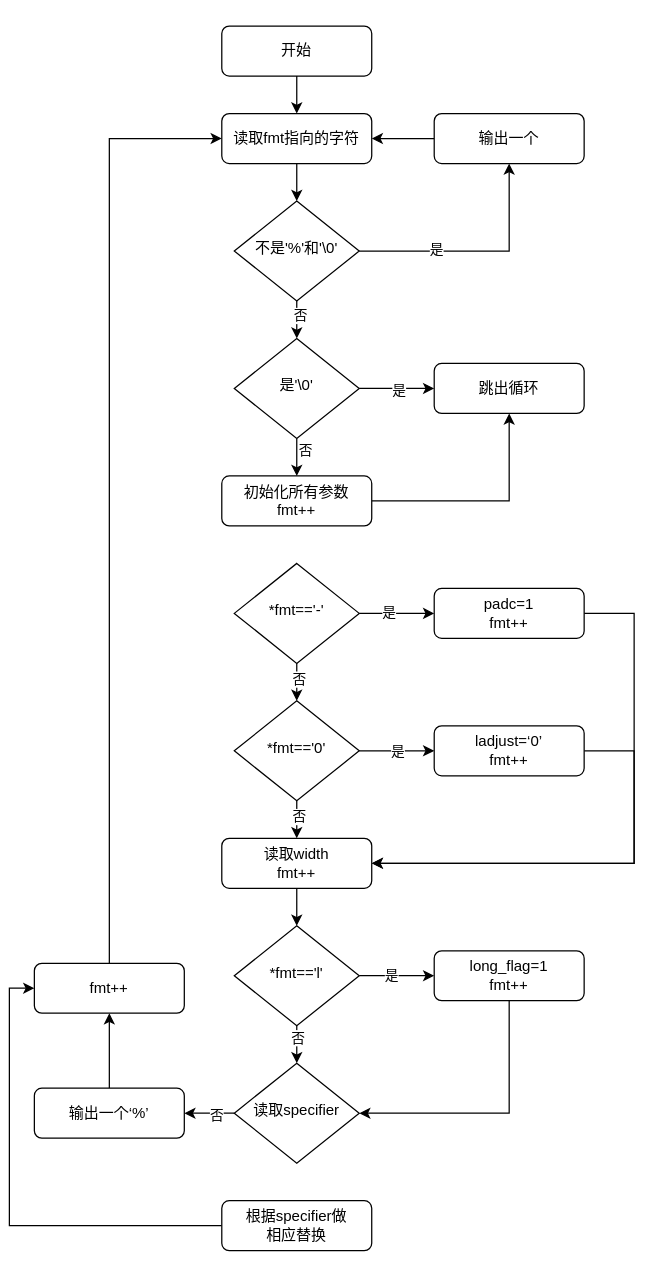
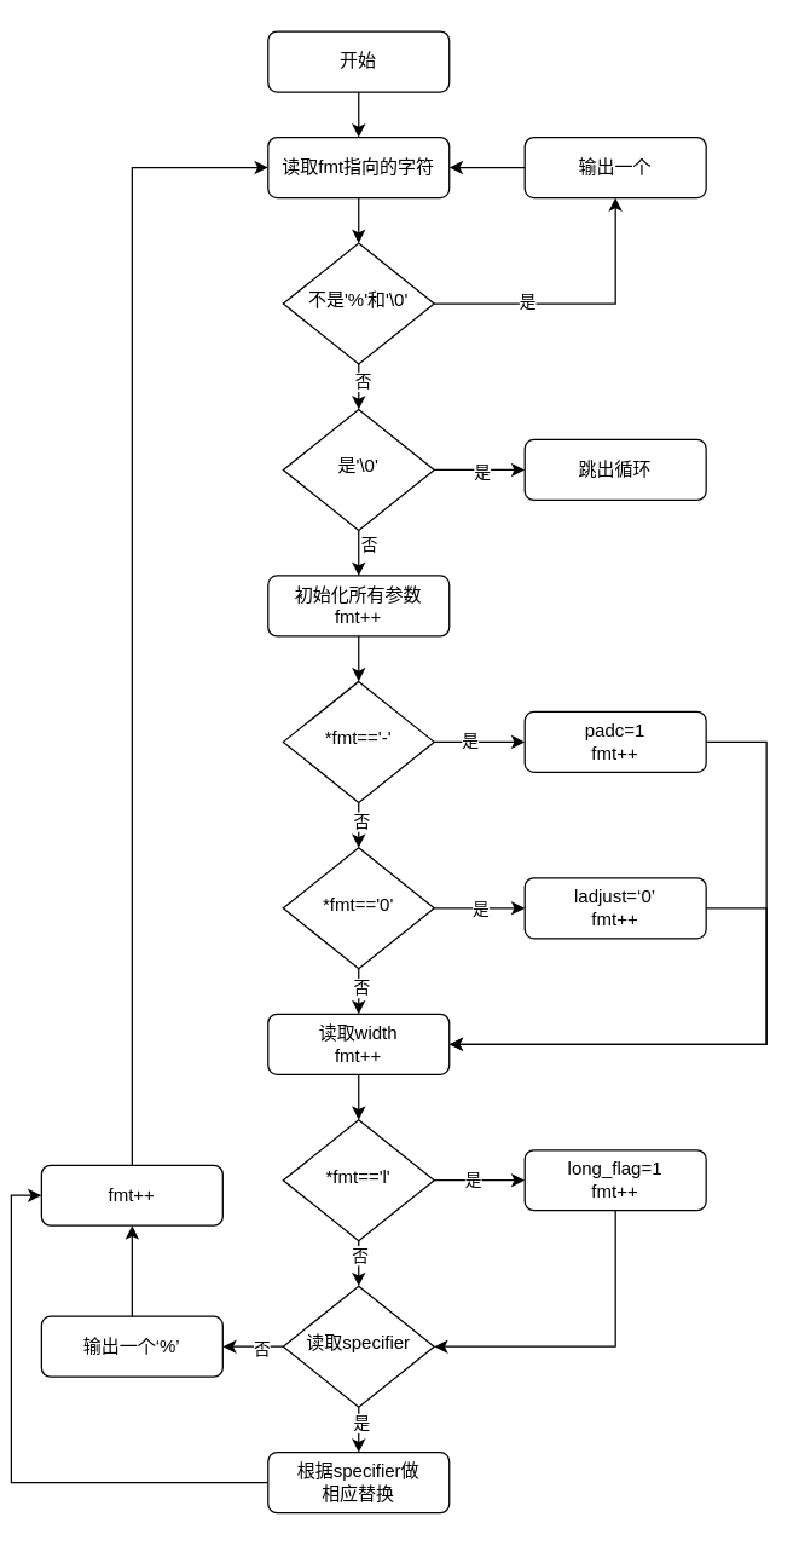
- <mxCell id="9" value="" style="edgeStyle=orthogonalEdgeStyle;rounded=0;orthogonalLoop=1;jettySize=auto;html=1;" edge="1" parent="1" source="10" target="25"><mxGeometry relative="1" as="geometry" /></mxCell>
+ <mxCell id="9" value="" style="edgeStyle=orthogonalEdgeStyle;rounded=0;orthogonalLoop=1;jettySize=auto;html=1;" edge="1" parent="1" source="10" target="8"><mxGeometry relative="1" as="geometry" /></mxCell>
+ <mxCell id="44" value="" style="edgeStyle=orthogonalEdgeStyle;rounded=0;orthogonalLoop=1;jettySize=auto;html=1;" edge="1" parent="1" source="48" target="50"><mxGeometry relative="1" as="geometry" /></mxCell>
+ <mxCell id="45" value="是" style="edgeLabel;html=1;align=center;verticalAlign=middle;resizable=0;points=[];" vertex="1" connectable="0" parent="44"><mxGeometry x="-0.613" y="1" relative="1" as="geometry"><mxPoint as="offset" /></mxGeometry></mxCell>
